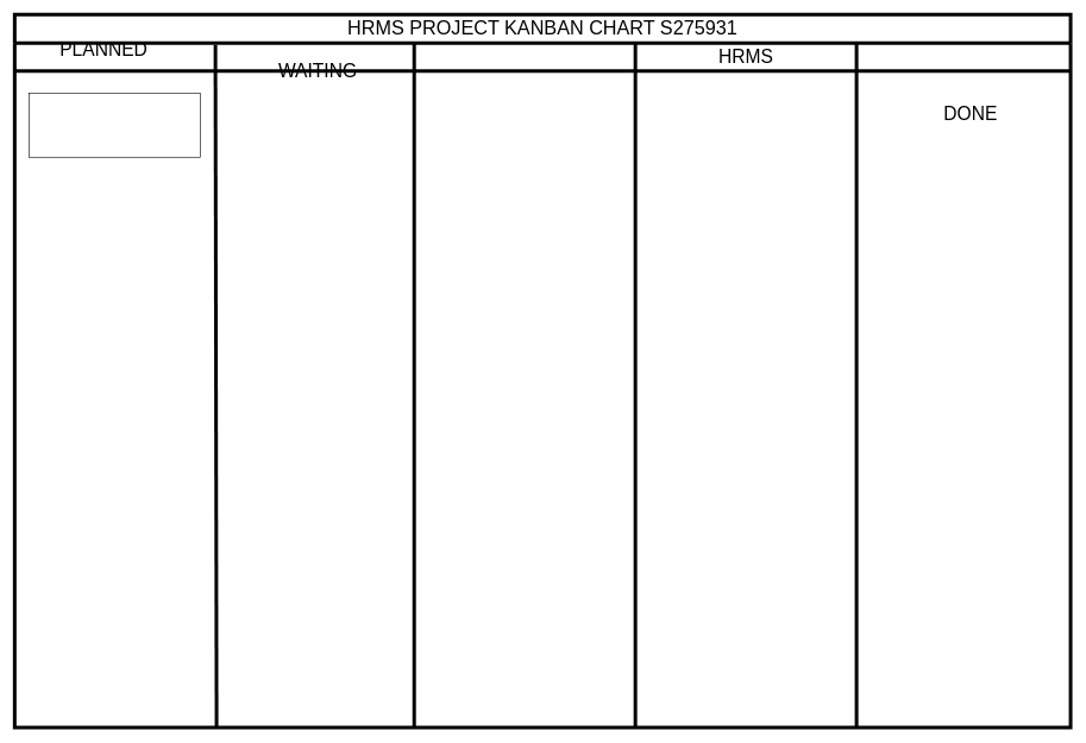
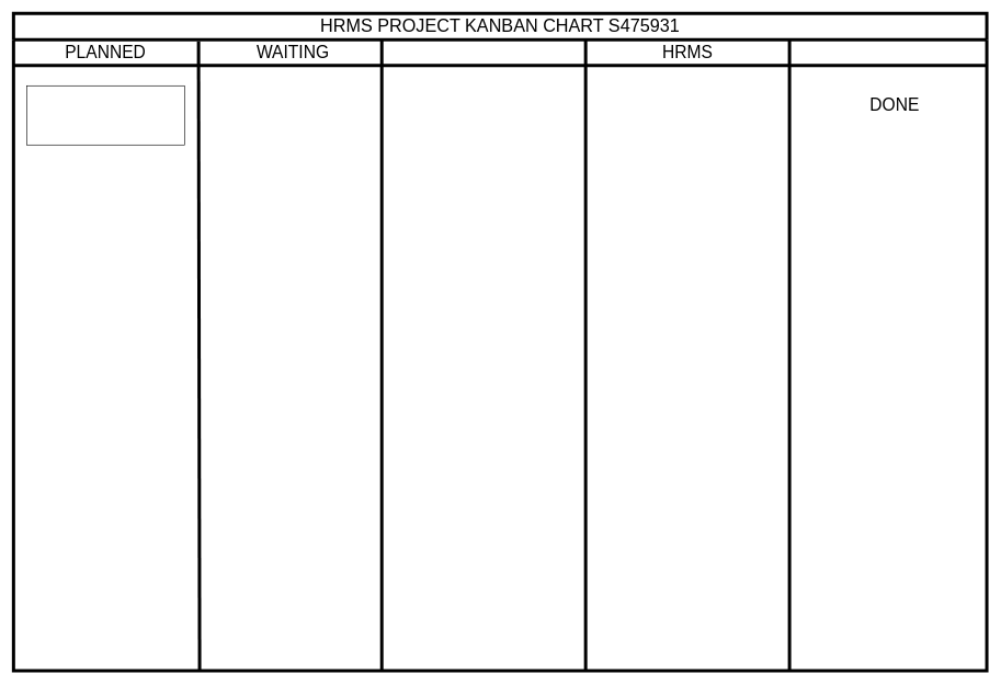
- <mxCell id="2" value="&lt;span style=&quot;font-size: 27px; font-weight: 400;&quot;&gt;HRMS PROJECT KANBAN CHART S275931&lt;/span&gt;" style="swimlane;whiteSpace=wrap;html=1;startSize=40;strokeWidth=5;" vertex="1" parent="1"><mxGeometry x="20" y="20" width="1480" height="1000" as="geometry" /></mxCell>
+ <mxCell id="2" value="&lt;span style=&quot;font-size: 27px; font-weight: 400;&quot;&gt;HRMS PROJECT KANBAN CHART S475931&lt;/span&gt;" style="swimlane;whiteSpace=wrap;html=1;startSize=40;strokeWidth=5;" vertex="1" parent="1"><mxGeometry x="20" y="20" width="1480" height="1000" as="geometry" /></mxCell>
- <mxCell id="3" value="&lt;font style=&quot;font-size: 26px;&quot;&gt;PLANNED&lt;/font&gt;" style="text;html=1;align=center;verticalAlign=middle;whiteSpace=wrap;rounded=0;" vertex="1" parent="2"><mxGeometry x="45" y="35" width="160" height="30" as="geometry" /></mxCell>
+ <mxCell id="3" value="&lt;font style=&quot;font-size: 26px;&quot;&gt;PLANNED&lt;/font&gt;" style="text;html=1;align=center;verticalAlign=middle;whiteSpace=wrap;rounded=0;" vertex="1" parent="2"><mxGeometry x="60" y="45" width="160" height="30" as="geometry" /></mxCell>
- <mxCell id="10" value="&lt;font style=&quot;font-size: 26px;&quot;&gt;WAITING&lt;/font&gt;" style="text;html=1;align=center;verticalAlign=middle;whiteSpace=wrap;rounded=0;" vertex="1" parent="2"><mxGeometry x="320" y="65" width="210" height="30" as="geometry" /></mxCell>
+ <mxCell id="10" value="&lt;font style=&quot;font-size: 26px;&quot;&gt;WAITING&lt;/font&gt;" style="text;html=1;align=center;verticalAlign=middle;whiteSpace=wrap;rounded=0;" vertex="1" parent="2"><mxGeometry x="320" y="45" width="210" height="30" as="geometry" /></mxCell>
